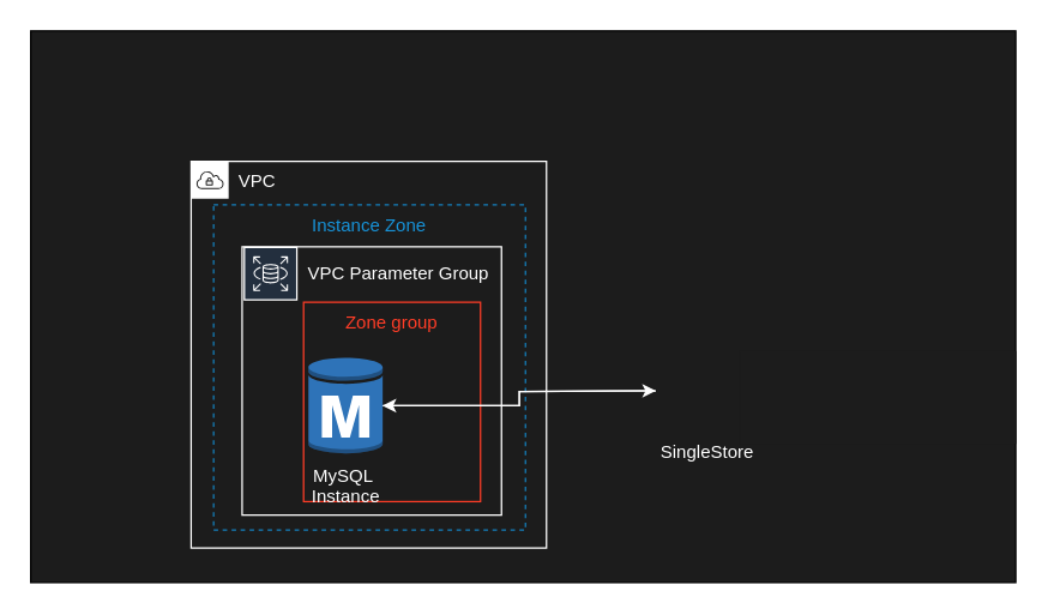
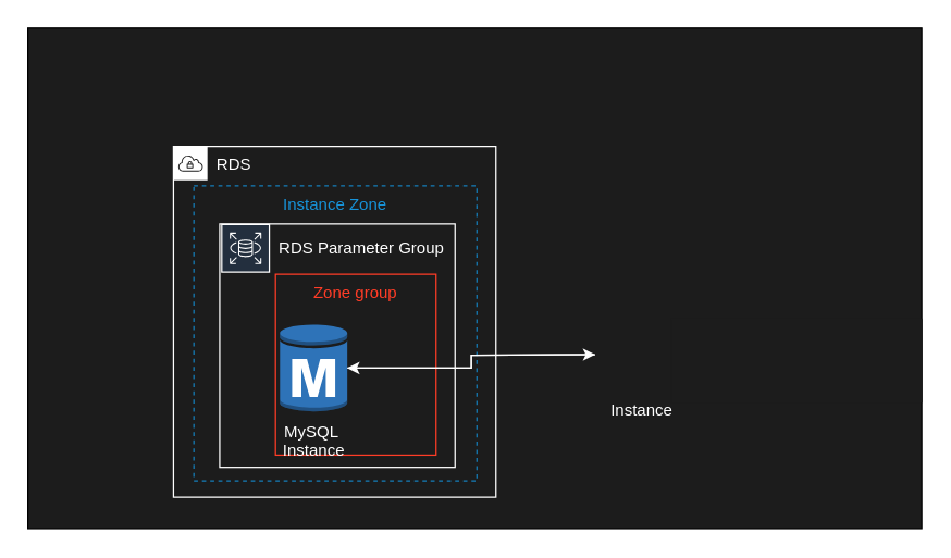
- <mxCell id="3" value="&lt;font color=&quot;#ffffff&quot;&gt;VPC&lt;/font&gt;" style="sketch=0;outlineConnect=0;gradientColor=none;html=1;whiteSpace=wrap;fontSize=12;fontStyle=0;shape=mxgraph.aws4.group;grIcon=mxgraph.aws4.group_vpc;strokeColor=#FFFFFF;fillColor=none;verticalAlign=top;align=left;spacingLeft=30;fontColor=#879196;dashed=0;" parent="1" vertex="1"><mxGeometry x="127" y="107" width="237" height="258" as="geometry" /></mxCell>
+ <mxCell id="3" value="&lt;font color=&quot;#ffffff&quot;&gt;RDS&lt;/font&gt;" style="sketch=0;outlineConnect=0;gradientColor=none;html=1;whiteSpace=wrap;fontSize=12;fontStyle=0;shape=mxgraph.aws4.group;grIcon=mxgraph.aws4.group_vpc;strokeColor=#FFFFFF;fillColor=none;verticalAlign=top;align=left;spacingLeft=30;fontColor=#879196;dashed=0;" parent="1" vertex="1"><mxGeometry x="127" y="107" width="237" height="258" as="geometry" /></mxCell>
- <mxCell id="11" value="&lt;font color=&quot;#ffffff&quot;&gt;VPC Parameter Group&lt;/font&gt;" style="text;html=1;align=center;verticalAlign=middle;resizable=0;points=[];autosize=1;" vertex="1" parent="1"><mxGeometry x="195" y="169" width="139" height="26" as="geometry" /></mxCell>
+ <mxCell id="11" value="&lt;font color=&quot;#ffffff&quot;&gt;RDS Parameter Group&lt;/font&gt;" style="text;html=1;align=center;verticalAlign=middle;resizable=0;points=[];autosize=1;" vertex="1" parent="1"><mxGeometry x="195" y="169" width="139" height="26" as="geometry" /></mxCell>
- <mxCell id="14" value="&lt;font color=&quot;#ffffff&quot;&gt;SingleStore&lt;/font&gt;" style="text;html=1;align=center;verticalAlign=middle;resizable=0;points=[];autosize=1;strokeColor=none;fillColor=none;" vertex="1" parent="1"><mxGeometry x="430.5" y="288" width="80" height="26" as="geometry" /></mxCell>
+ <mxCell id="14" value="&lt;font color=&quot;#ffffff&quot;&gt;Instance&lt;/font&gt;" style="text;html=1;align=center;verticalAlign=middle;resizable=0;points=[];autosize=1;strokeColor=none;fillColor=none;" vertex="1" parent="1"><mxGeometry x="430.5" y="288" width="80" height="26" as="geometry" /></mxCell>
